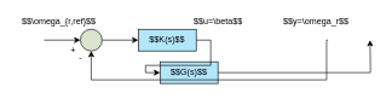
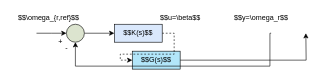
- <mxCell id="5" value="$$K(s)$$" style="rounded=0;whiteSpace=wrap;html=1;fillColor=#B2E6FA;" parent="1" vertex="1"><mxGeometry x="190" y="40" width="80" height="30" as="geometry" /></mxCell>
+ <mxCell id="5" value="$$K(s)$$" style="rounded=0;whiteSpace=wrap;html=1;fillColor=#dae8fc;" parent="1" vertex="1"><mxGeometry x="190" y="40" width="80" height="30" as="geometry" /></mxCell>
- <mxCell id="4" style="edgeStyle=orthogonalEdgeStyle;rounded=0;orthogonalLoop=1;jettySize=auto;html=1;exitX=1;exitY=0.5;exitDx=0;exitDy=0;entryX=0;entryY=0.5;entryDx=0;entryDy=0;fontColor=#DCE4CF;startArrow=none;startFill=0;endArrow=classic;endFill=1;" parent="1" source="5" target="3" edge="1"><mxGeometry relative="1" as="geometry" /></mxCell>
+ <mxCell id="4" style="edgeStyle=orthogonalEdgeStyle;rounded=0;orthogonalLoop=1;jettySize=auto;html=1;exitX=1;exitY=0.5;exitDx=0;exitDy=0;entryX=0;entryY=0.5;entryDx=0;entryDy=0;fontColor=#DCE4CF;startArrow=none;startFill=0;endArrow=classic;endFill=1;dashed=1;" parent="1" source="5" target="3" edge="1"><mxGeometry relative="1" as="geometry" /></mxCell>
